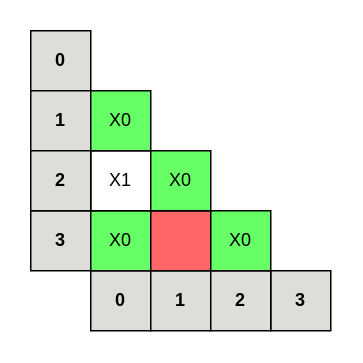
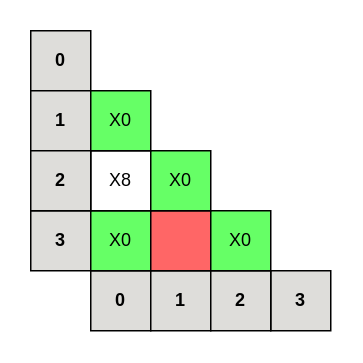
- <mxCell id="12" value="X1" style="whiteSpace=wrap;html=1;aspect=fixed;fillColor=none;" vertex="1" parent="1"><mxGeometry x="60" y="100" width="40" height="40" as="geometry" /></mxCell>
+ <mxCell id="12" value="X8" style="whiteSpace=wrap;html=1;aspect=fixed;fillColor=none;" vertex="1" parent="1"><mxGeometry x="60" y="100" width="40" height="40" as="geometry" /></mxCell>
